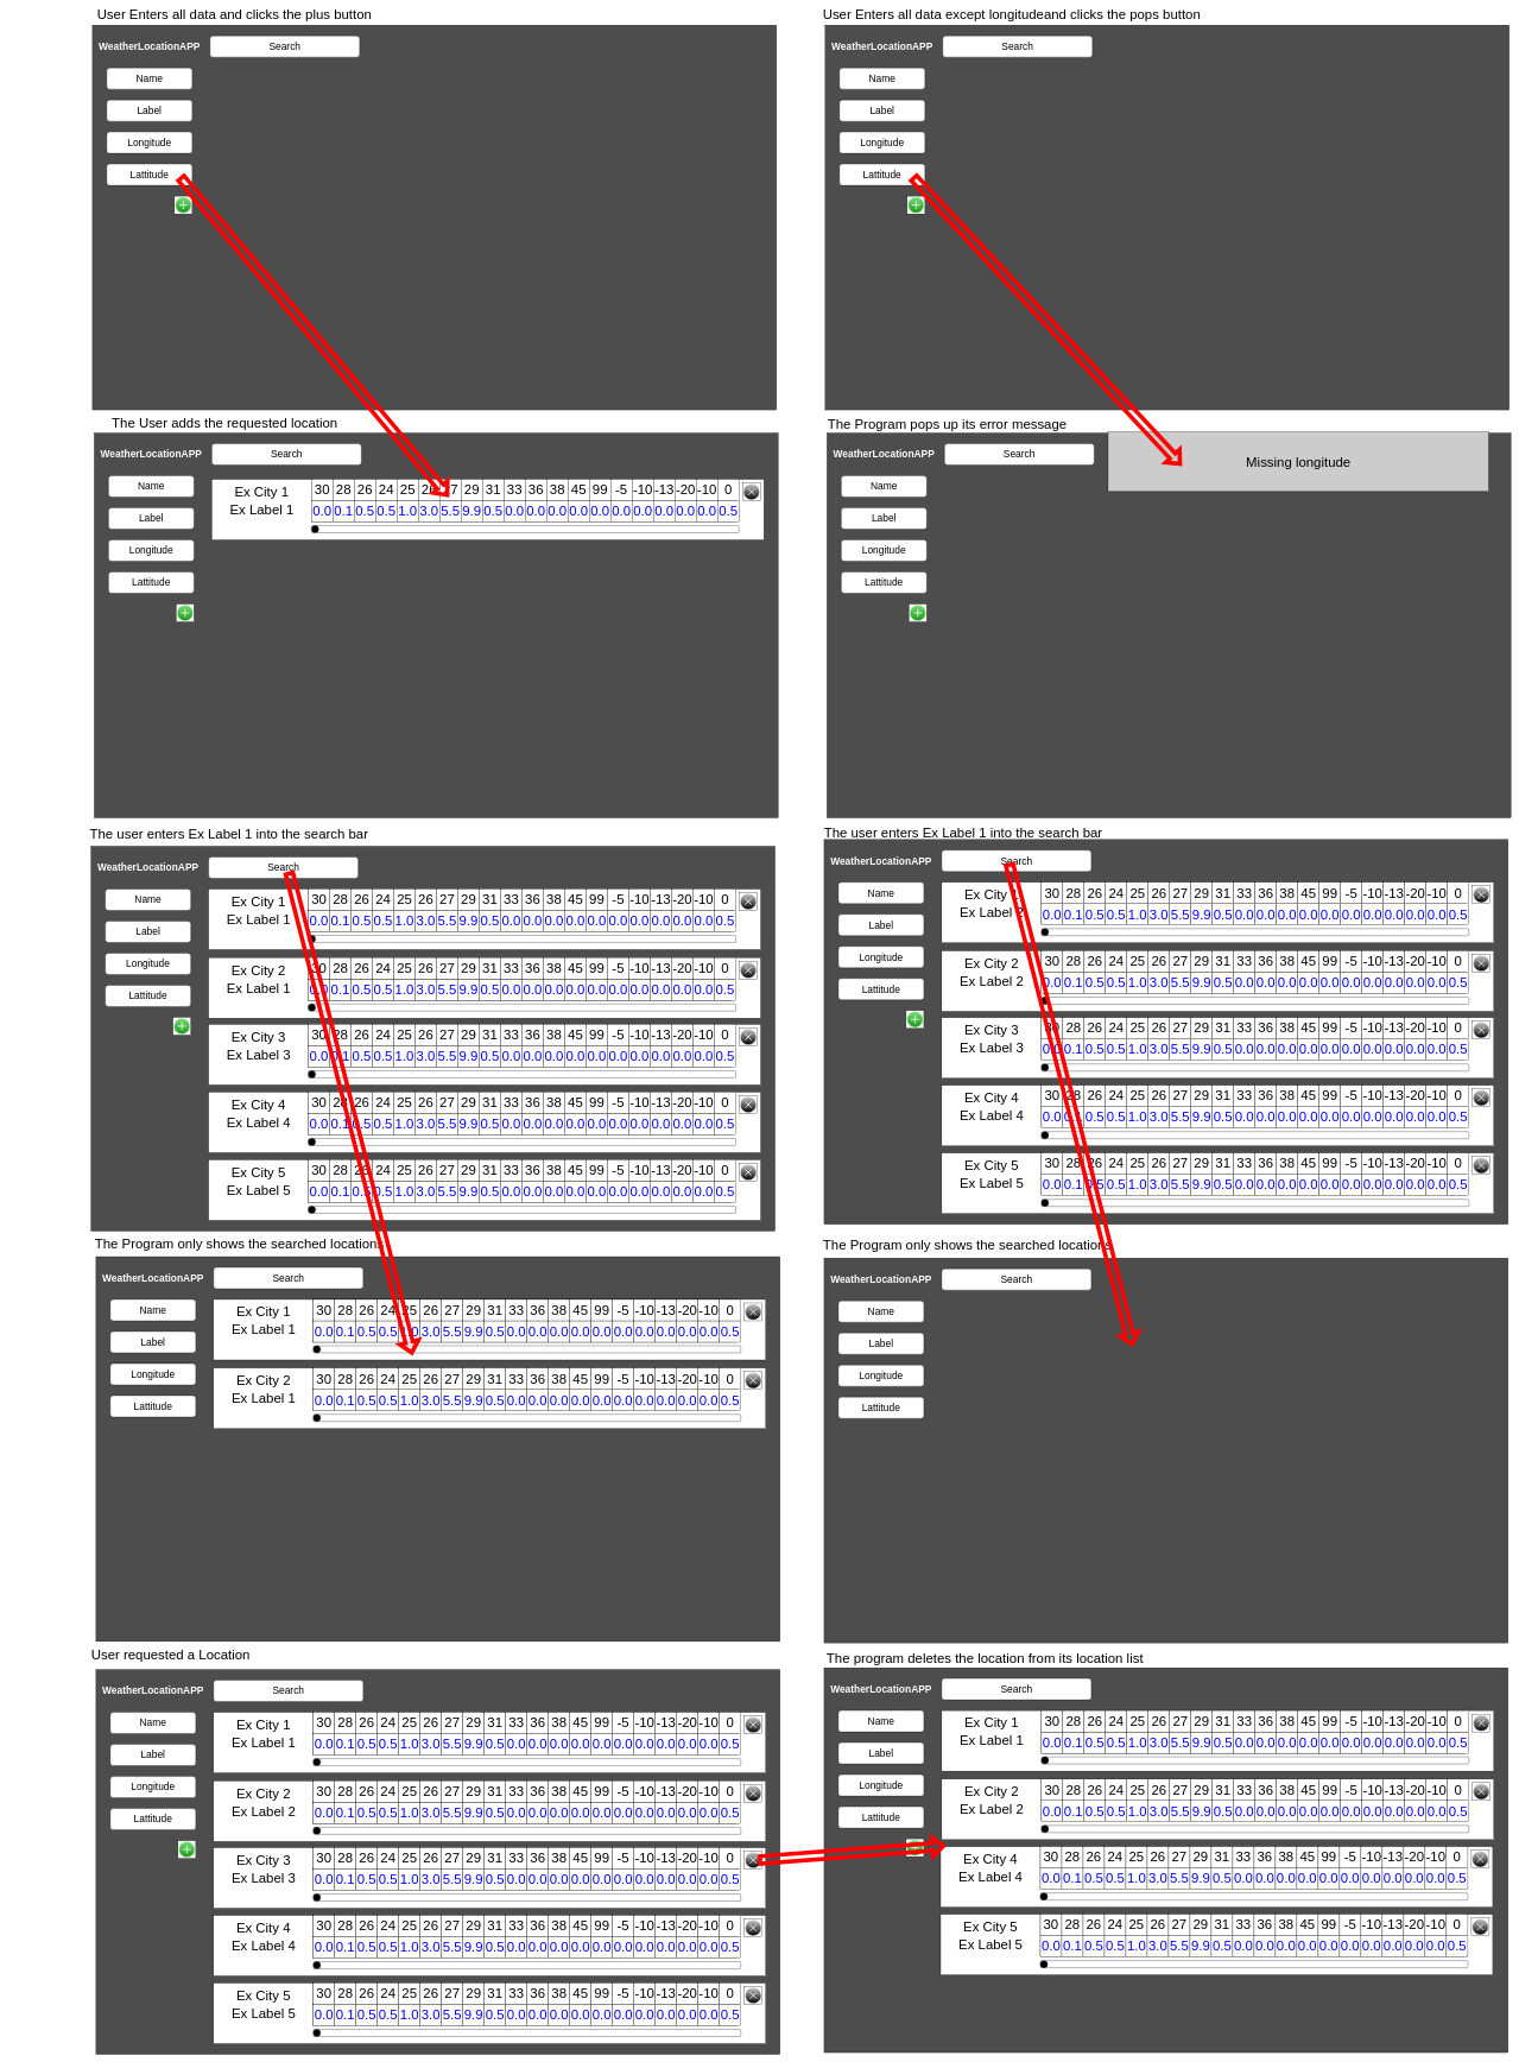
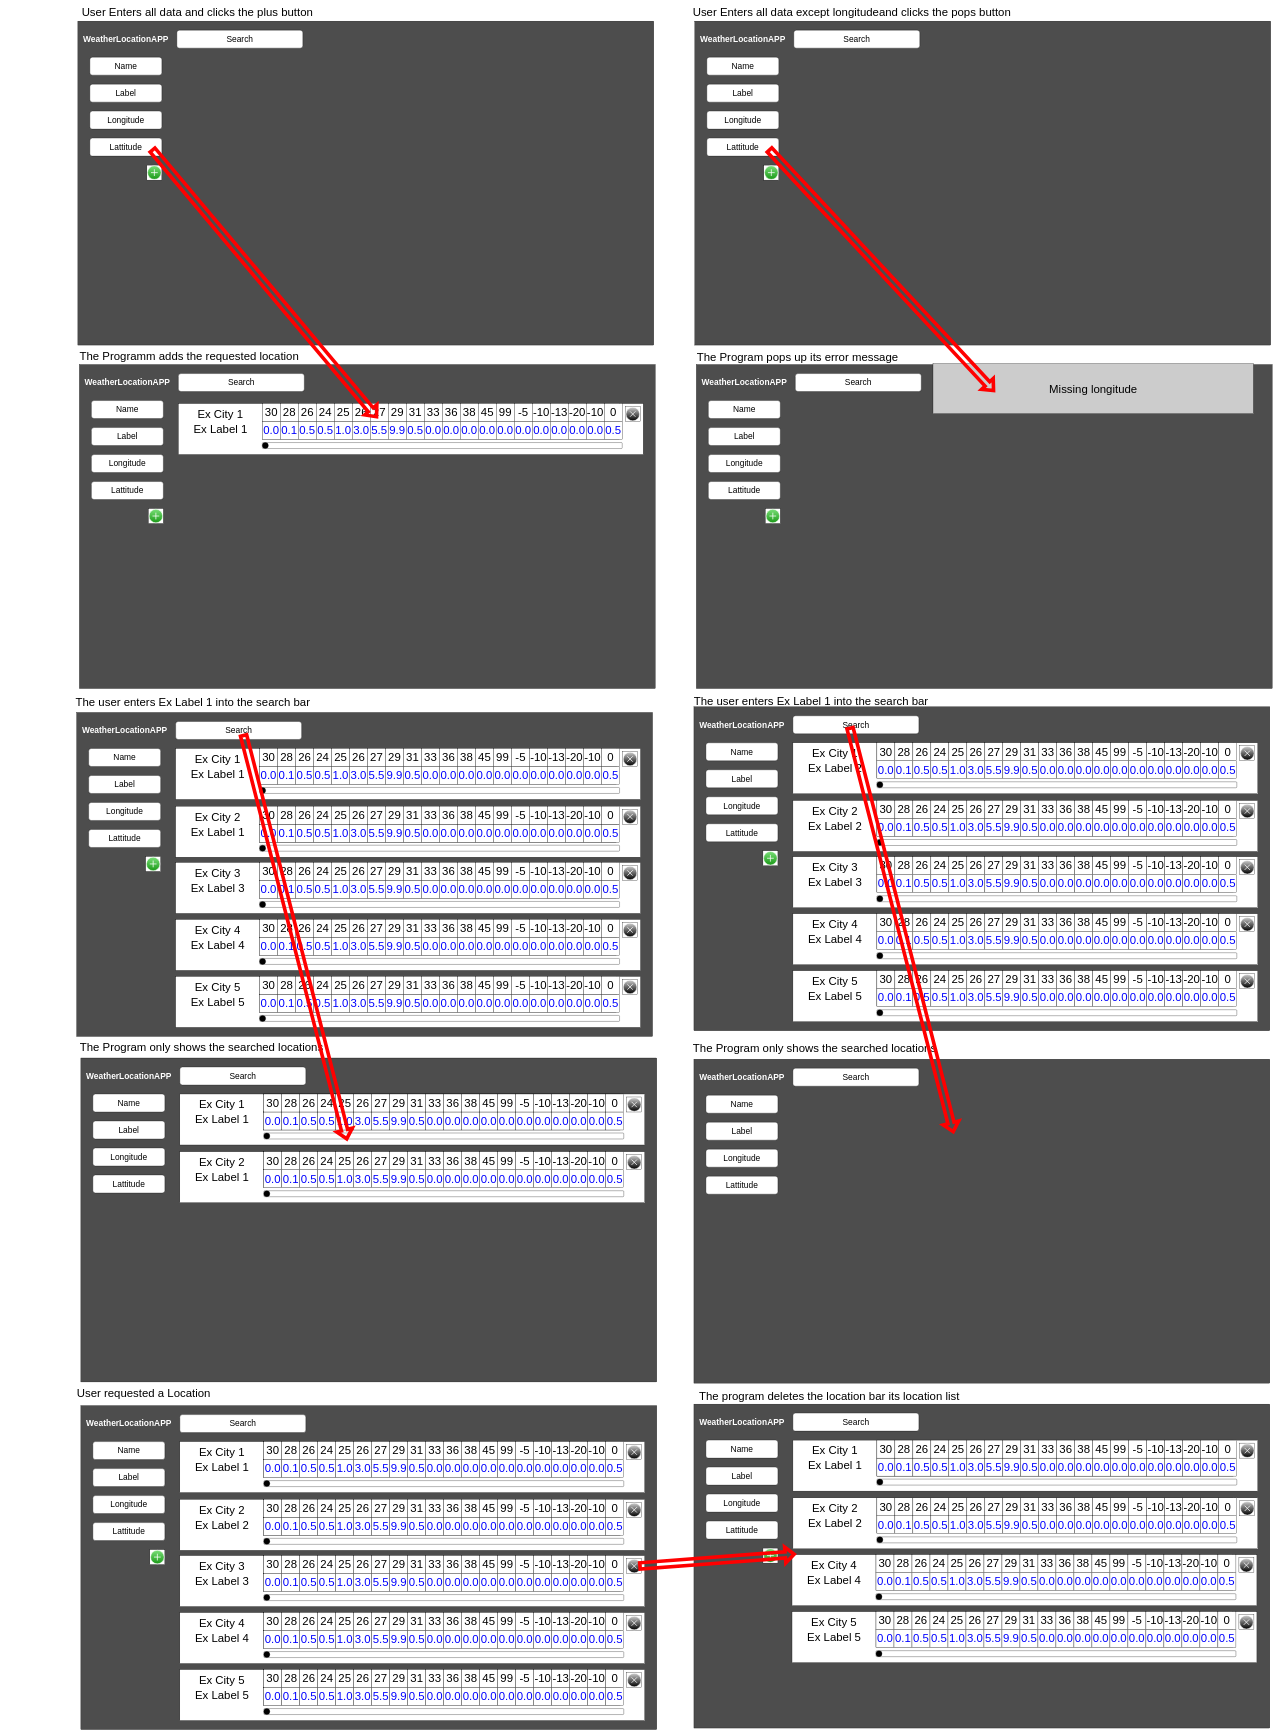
- <mxCell id="832" value="The User adds the requested location" style="text;html=1;align=center;verticalAlign=middle;resizable=0;points=[];autosize=1;strokeColor=none;fillColor=none;fontSize=38;fontColor=#000000;" vertex="1" parent="1"><mxGeometry x="254" y="1157" width="749" height="58" as="geometry" /></mxCell>
+ <mxCell id="832" value="The Programm adds the requested location" style="text;html=1;align=center;verticalAlign=middle;resizable=0;points=[];autosize=1;strokeColor=none;fillColor=none;fontSize=38;fontColor=#000000;" vertex="1" parent="1"><mxGeometry x="254" y="1157" width="749" height="58" as="geometry" /></mxCell>
- <mxCell id="1181" value="&lt;font color=&quot;#000000&quot;&gt;The program deletes the location from its location list&lt;/font&gt;" style="text;html=1;strokeColor=none;fillColor=none;align=center;verticalAlign=middle;whiteSpace=wrap;rounded=0;fontSize=38;fontColor=#FFFFFF;" vertex="1" parent="1"><mxGeometry x="2306.5" y="4634" width="912.5" height="40" as="geometry" /></mxCell>
+ <mxCell id="1181" value="&lt;font color=&quot;#000000&quot;&gt;The program deletes the location bar its location list&lt;/font&gt;" style="text;html=1;strokeColor=none;fillColor=none;align=center;verticalAlign=middle;whiteSpace=wrap;rounded=0;fontSize=38;fontColor=#FFFFFF;" vertex="1" parent="1"><mxGeometry x="2306.5" y="4634" width="912.5" height="40" as="geometry" /></mxCell>
